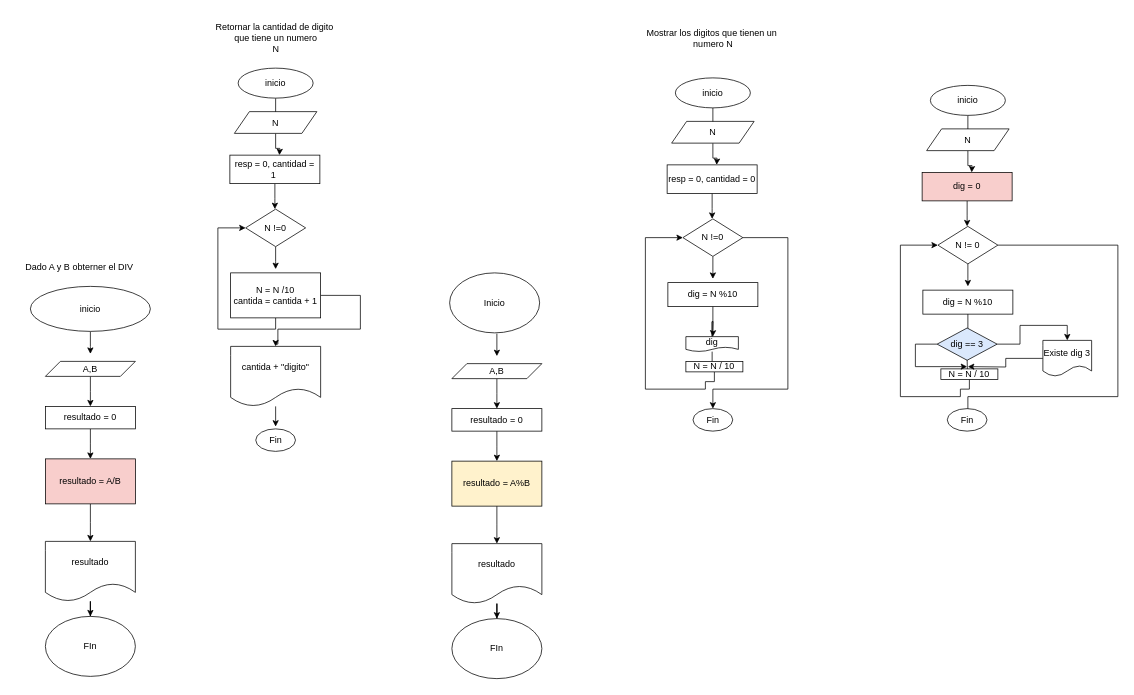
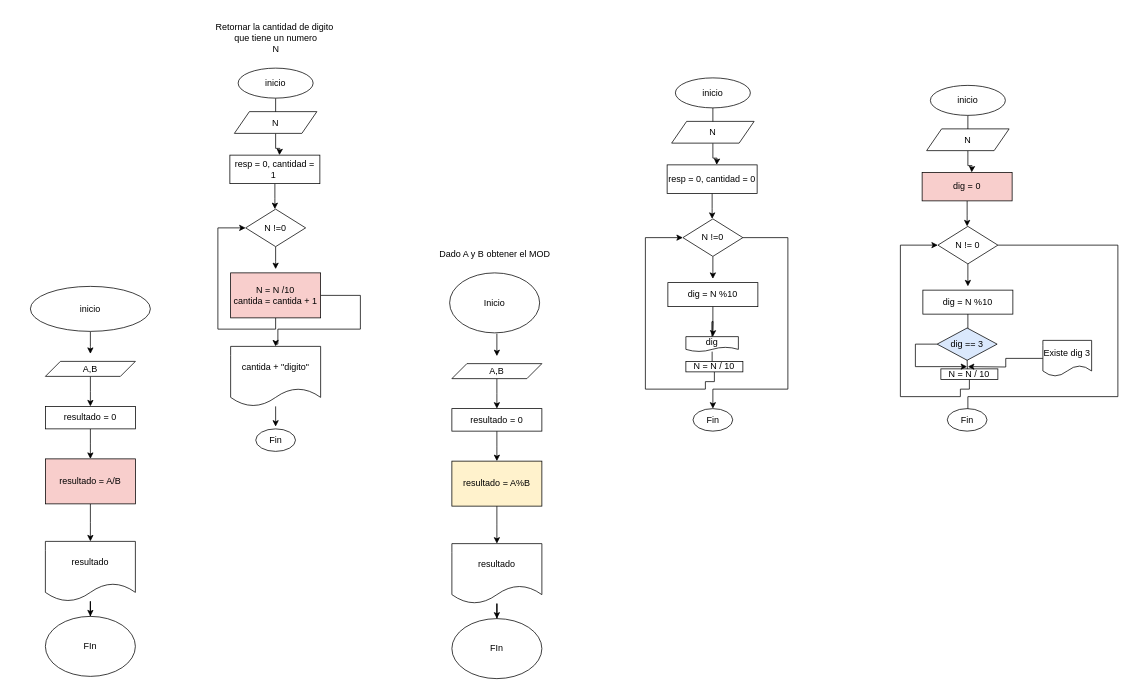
- <mxCell id="41" value="Mostrar los digitos que tienen un&amp;nbsp;&lt;br&gt;numero N" style="text;html=1;align=center;verticalAlign=middle;resizable=0;points=[];autosize=1;strokeColor=none;fillColor=none;" vertex="1" parent="1"><mxGeometry x="850" y="30" width="200" height="40" as="geometry" /></mxCell>
+ <mxCell id="14" value="Dado A y B obtener el MOD" style="text;html=1;align=center;verticalAlign=middle;resizable=0;points=[];autosize=1;strokeColor=none;fillColor=none;" vertex="1" parent="1"><mxGeometry x="574" y="323" width="170" height="30" as="geometry" /></mxCell>
- <mxCell id="2" value="Dado A y B obterner el DIV" style="text;html=1;align=center;verticalAlign=middle;resizable=0;points=[];autosize=1;strokeColor=none;fillColor=none;" vertex="1" parent="1"><mxGeometry x="20" y="341" width="170" height="30" as="geometry" /></mxCell>
- <mxCell id="37" value="N = N /10&lt;br&gt;cantida = cantida + 1" style="rounded=0;whiteSpace=wrap;html=1;" vertex="1" parent="1"><mxGeometry x="307" y="363" width="120" height="60" as="geometry" /></mxCell>
+ <mxCell id="37" value="N = N /10&lt;br&gt;cantida = cantida + 1" style="rounded=0;whiteSpace=wrap;html=1;fillColor=#f8cecc;" vertex="1" parent="1"><mxGeometry x="307" y="363" width="120" height="60" as="geometry" /></mxCell>
- <mxCell id="75" style="edgeStyle=orthogonalEdgeStyle;rounded=0;orthogonalLoop=1;jettySize=auto;html=1;entryX=0.5;entryY=0;entryDx=0;entryDy=0;" edge="1" parent="1" source="77" target="79"><mxGeometry relative="1" as="geometry"><mxPoint x="1420" y="438" as="targetPoint" /></mxGeometry></mxCell>
